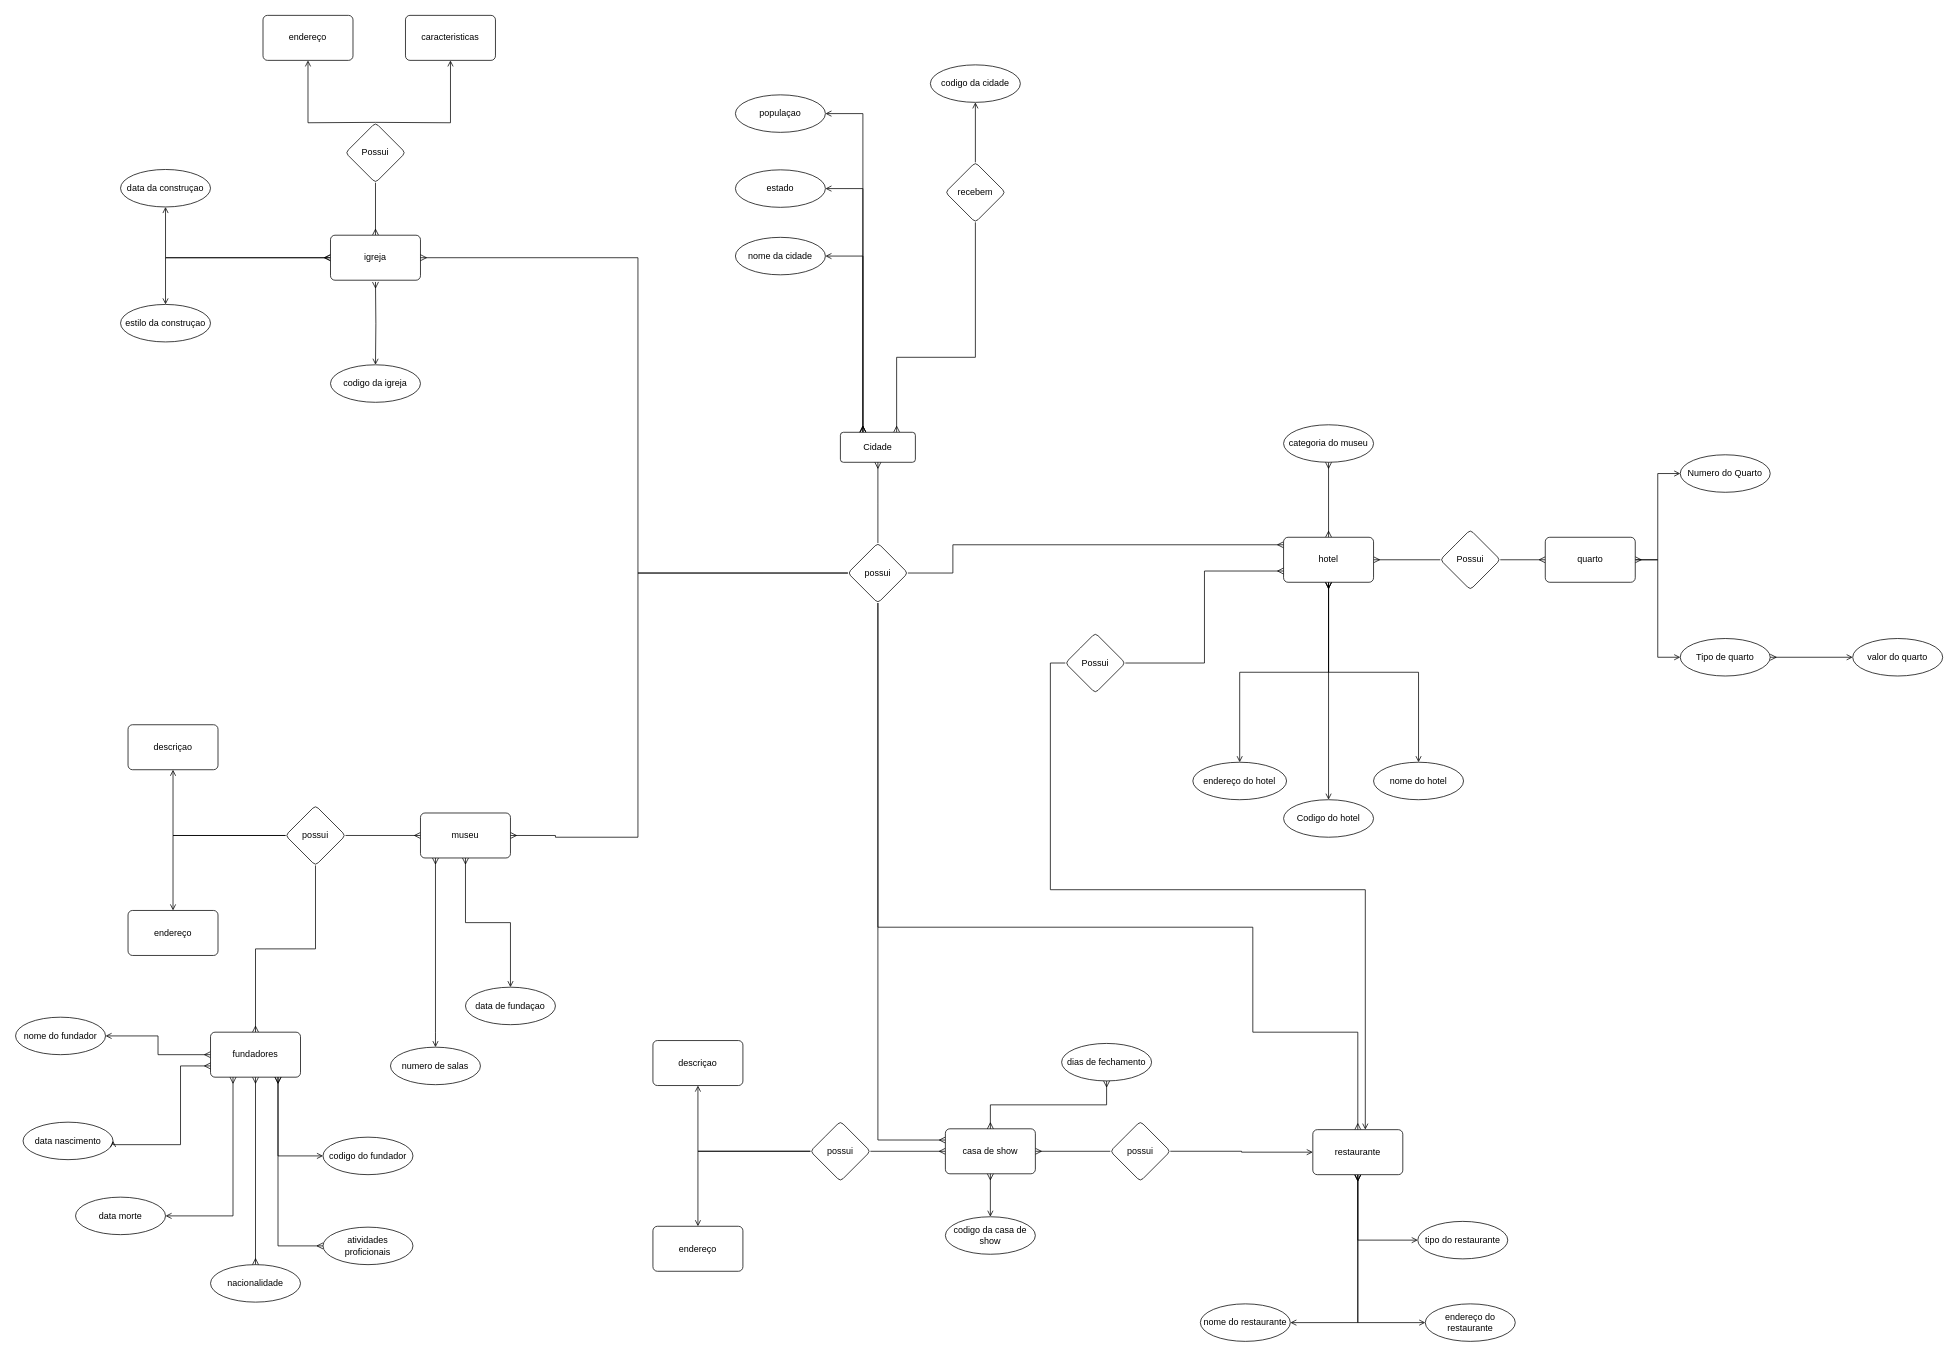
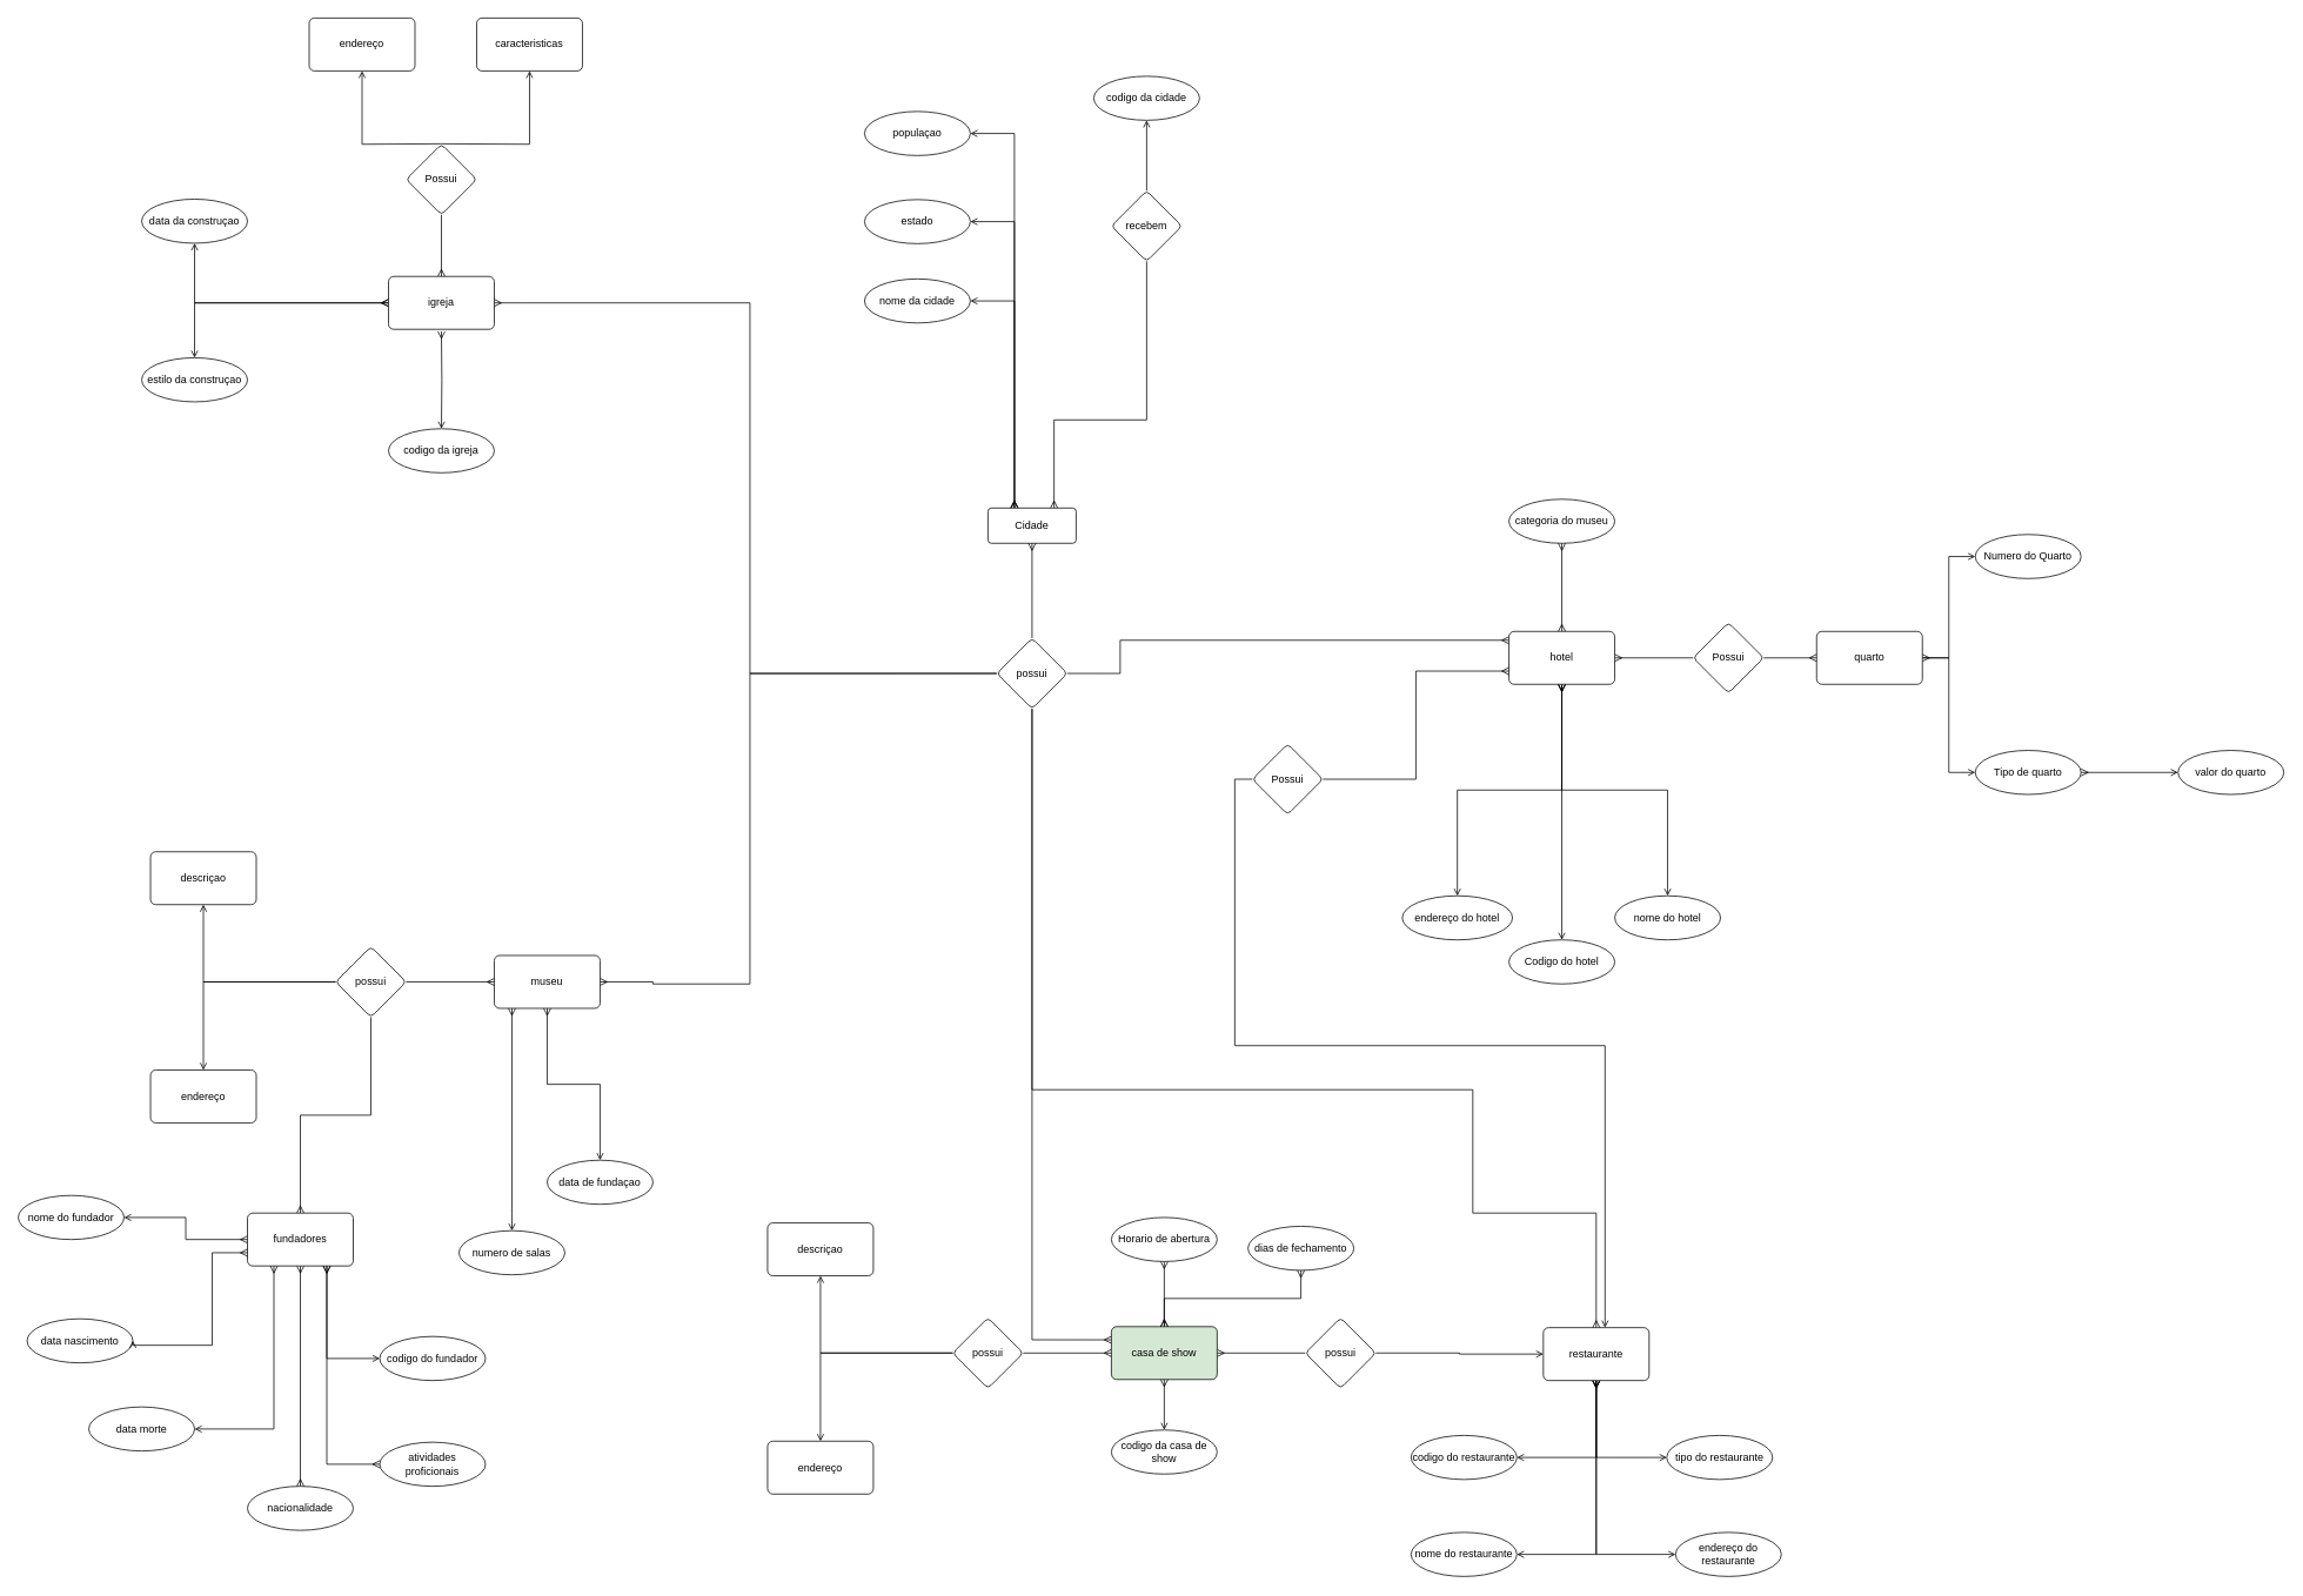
+ <mxCell id="97" value="Horario de abertura" style="ellipse;whiteSpace=wrap;html=1;rounded=1;arcSize=10;" vertex="1" parent="1"><mxGeometry x="1260" y="1381" width="120" height="50" as="geometry" /></mxCell>
+ <mxCell id="96" style="edgeStyle=orthogonalEdgeStyle;rounded=0;orthogonalLoop=1;jettySize=auto;html=1;entryX=0.5;entryY=0;entryDx=0;entryDy=0;endArrow=ERmany;endFill=0;startArrow=ERmany;startFill=0;" edge="1" parent="1" source="97" target="92"><mxGeometry relative="1" as="geometry" /></mxCell>
- <mxCell id="92" value="casa de show" style="whiteSpace=wrap;html=1;rounded=1;arcSize=10;" vertex="1" parent="1"><mxGeometry x="1260" y="1504.84" width="120" height="60" as="geometry" /></mxCell>
+ <mxCell id="92" value="casa de show" style="whiteSpace=wrap;html=1;rounded=1;arcSize=10;fillColor=#d5e8d4;" vertex="1" parent="1"><mxGeometry x="1260" y="1504.84" width="120" height="60" as="geometry" /></mxCell>
+ <mxCell id="46" value="codigo do restaurante" style="ellipse;whiteSpace=wrap;html=1;rounded=1;arcSize=10;" vertex="1" parent="1"><mxGeometry x="1600" y="1628.32" width="120" height="50" as="geometry" /></mxCell>
+ <mxCell id="38" value="" style="edgeStyle=orthogonalEdgeStyle;rounded=0;orthogonalLoop=1;jettySize=auto;html=1;endArrow=open;endFill=0;startArrow=ERmany;startFill=0;" edge="1" parent="1" source="42" target="46"><mxGeometry relative="1" as="geometry"><Array as="points"><mxPoint x="1810" y="1653.32" /></Array></mxGeometry></mxCell>
